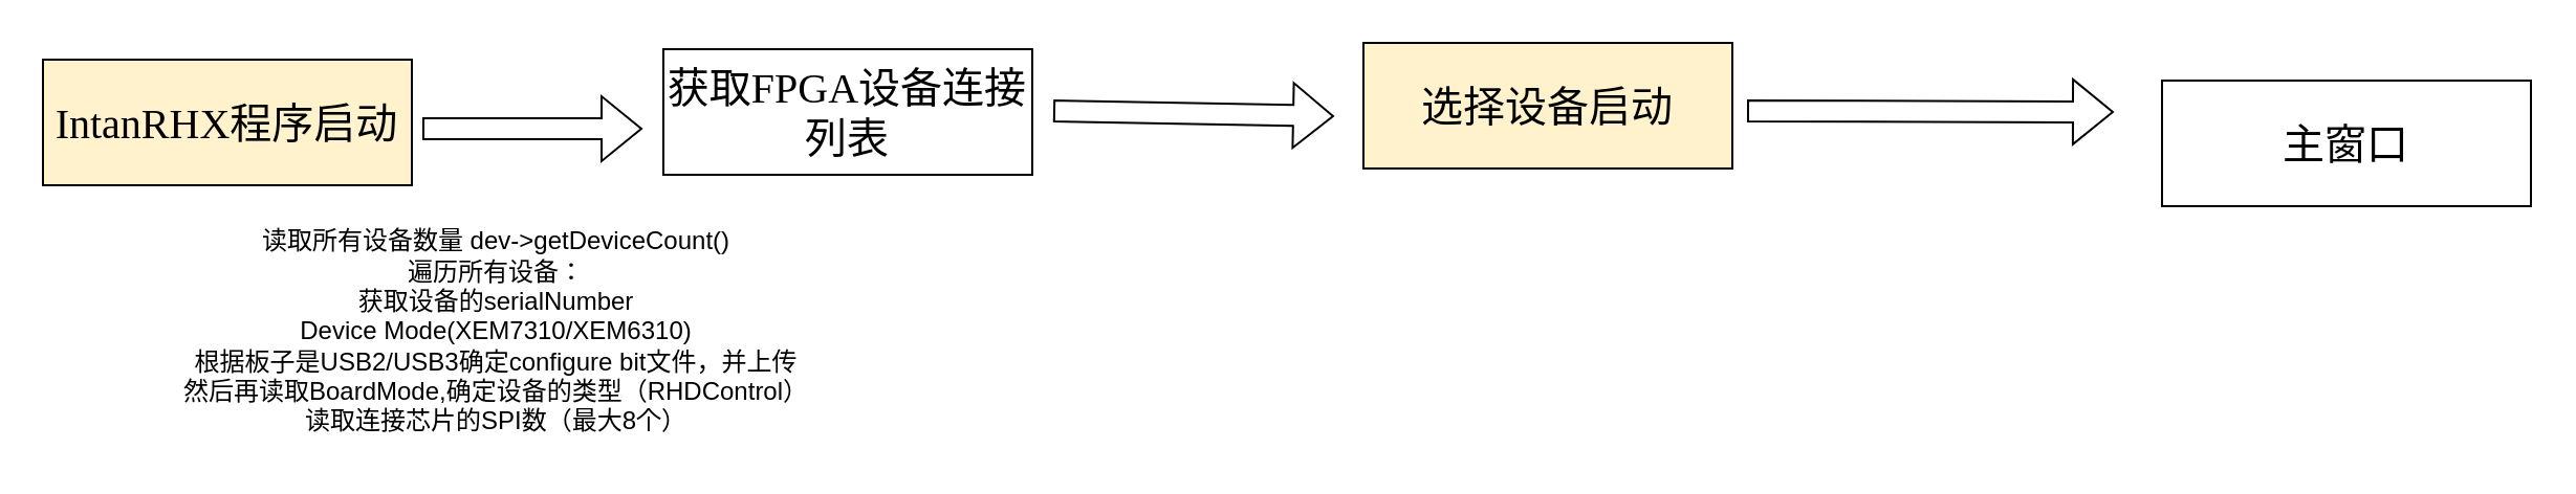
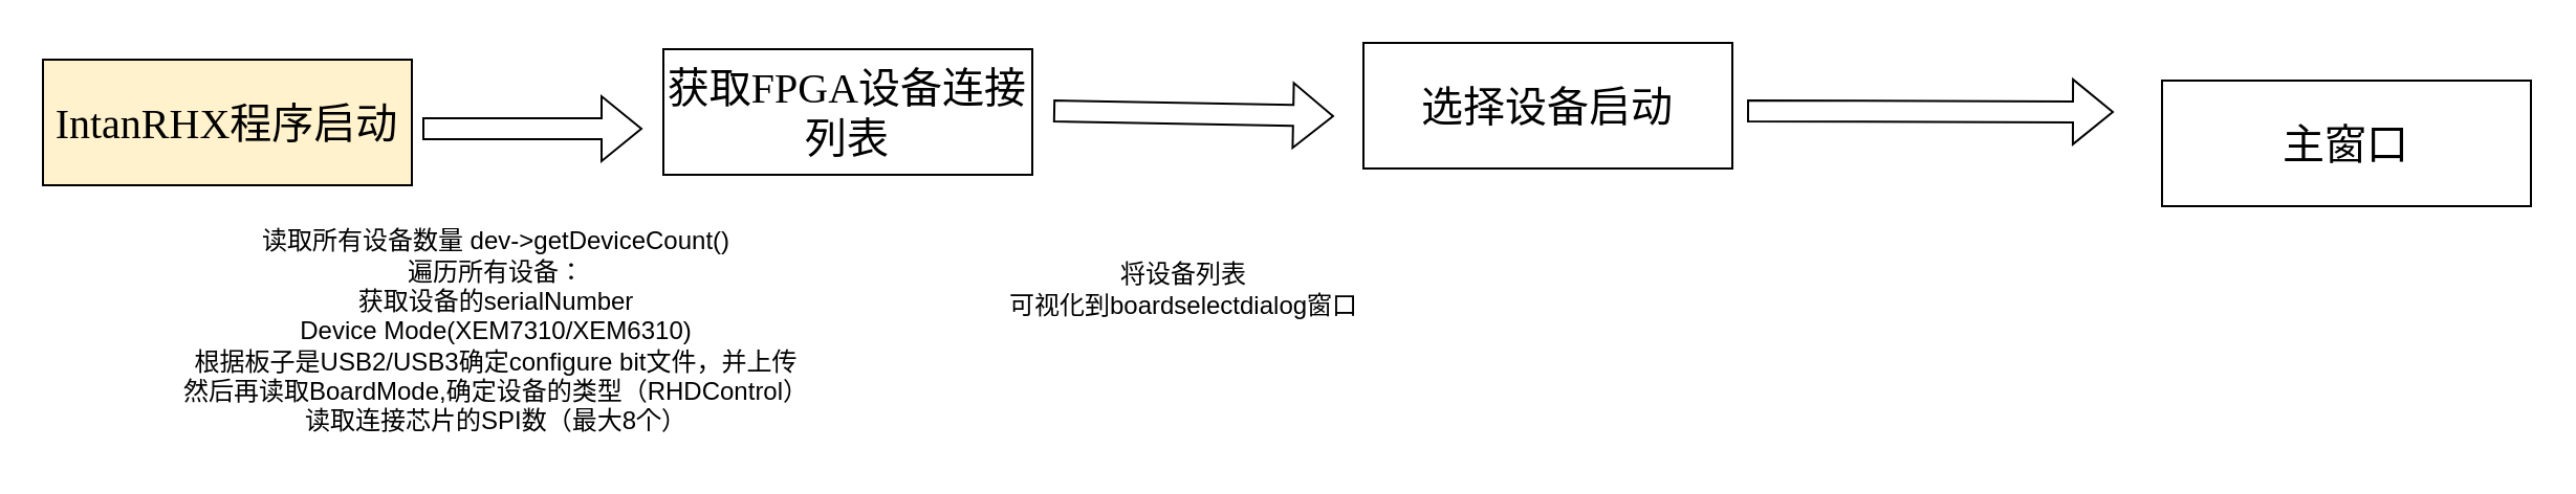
- <mxCell id="4" value="&lt;font face=&quot;宋体&quot; style=&quot;font-size: 20px;&quot;&gt;选择设备启动&lt;/font&gt;" style="rounded=0;whiteSpace=wrap;html=1;fillColor=#fff2cc;" vertex="1" parent="1"><mxGeometry x="650" y="20" width="176" height="60" as="geometry" /></mxCell>
+ <mxCell id="4" value="&lt;font face=&quot;宋体&quot; style=&quot;font-size: 20px;&quot;&gt;选择设备启动&lt;/font&gt;" style="rounded=0;whiteSpace=wrap;html=1;" vertex="1" parent="1"><mxGeometry x="650" y="20" width="176" height="60" as="geometry" /></mxCell>
+ <mxCell id="10" value="将设备列表&lt;br&gt;可视化到boardselectdialog窗口" style="text;html=1;align=center;verticalAlign=middle;resizable=0;points=[];autosize=1;strokeColor=none;fillColor=none;" vertex="1" parent="1"><mxGeometry x="472" y="117" width="184" height="41" as="geometry" /></mxCell>
